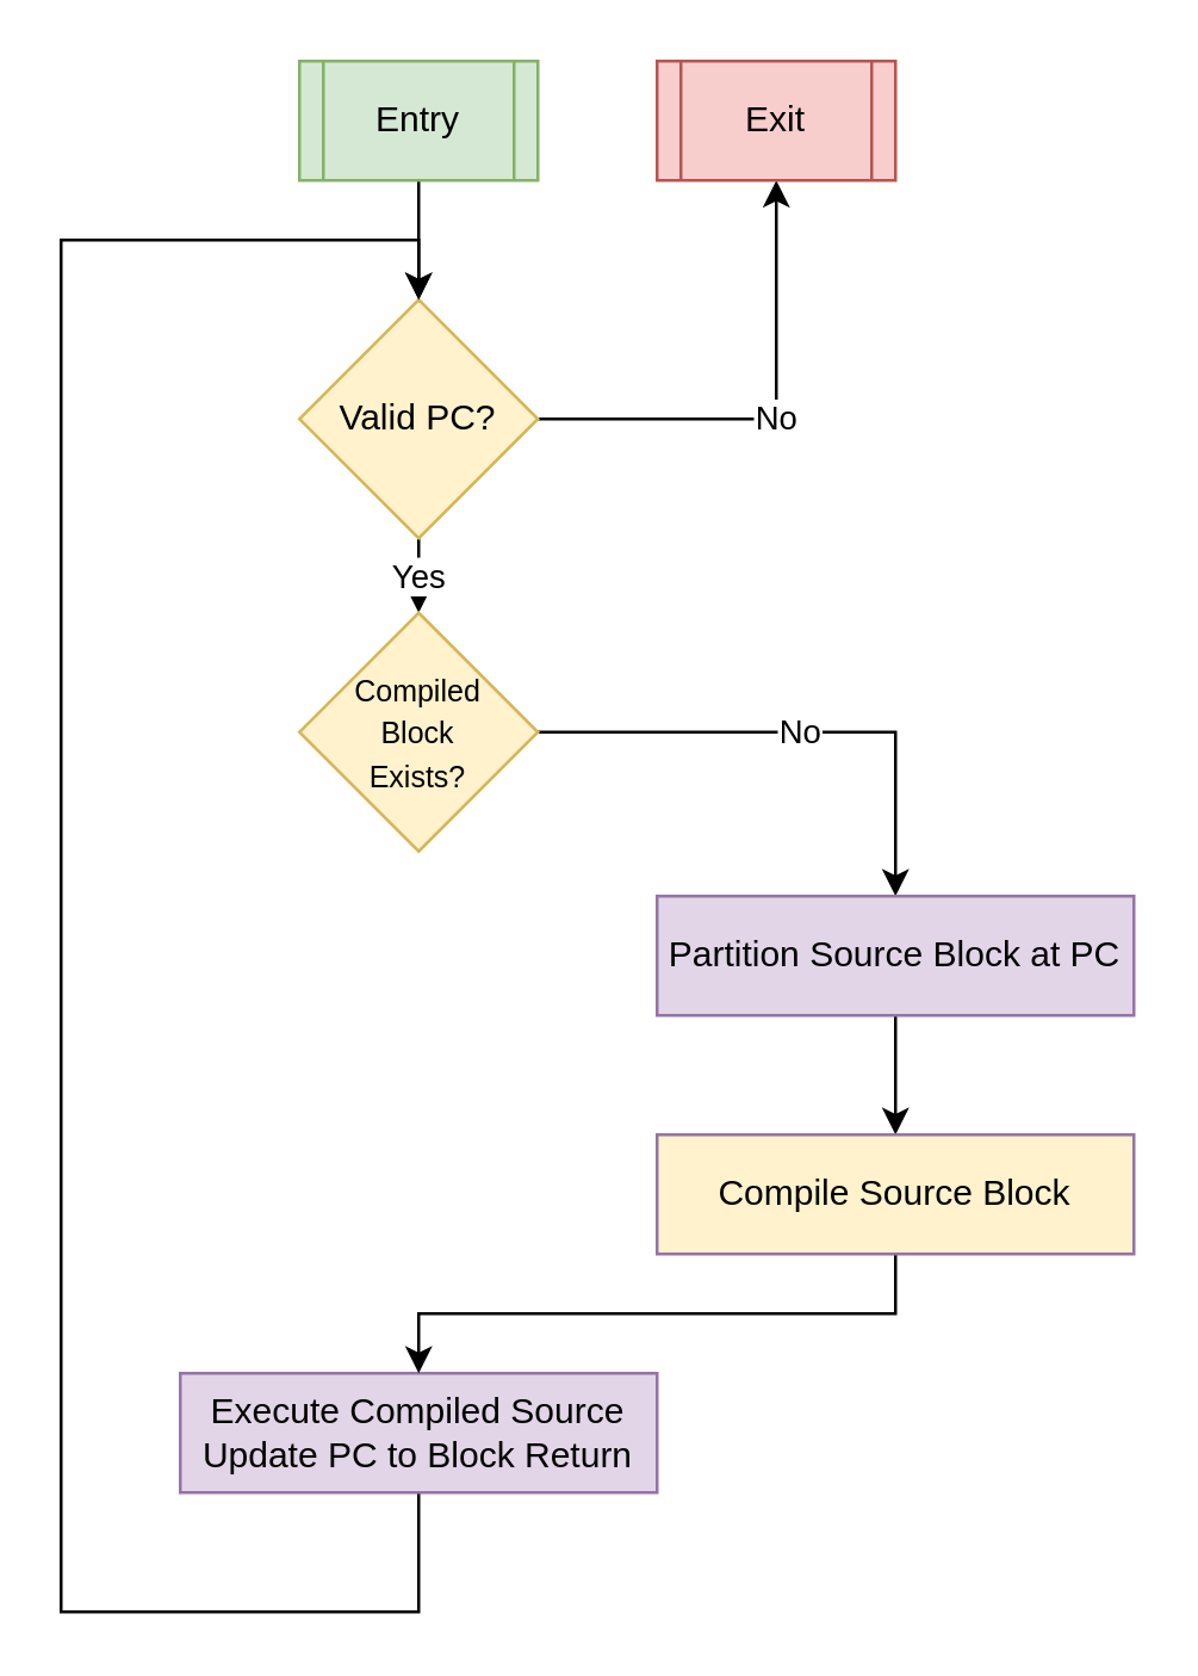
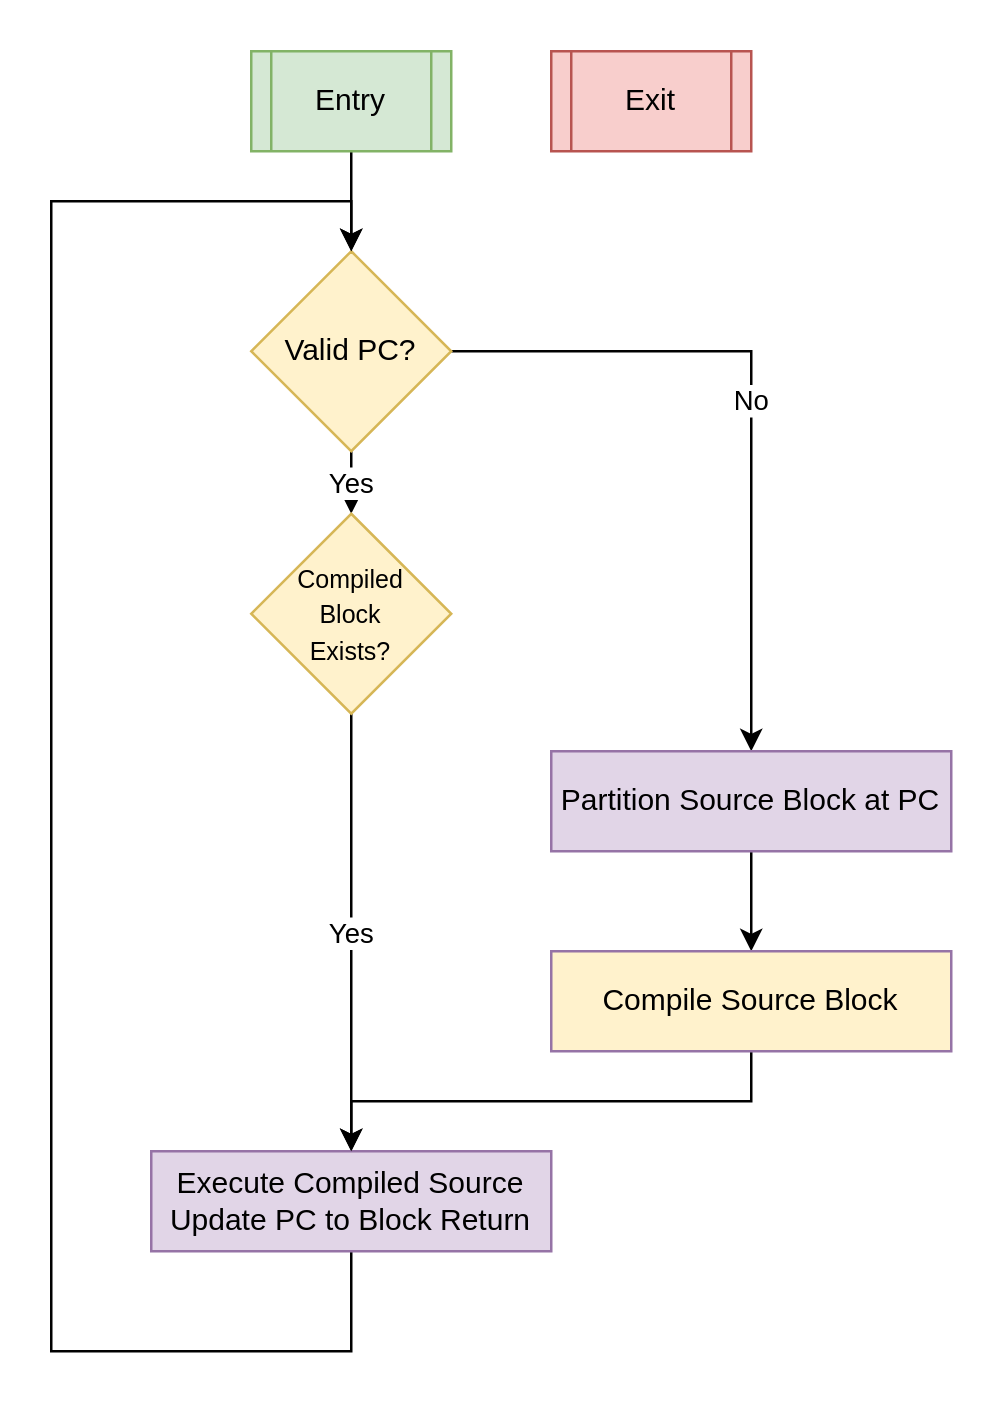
- <mxCell id="2" value="No" style="edgeStyle=orthogonalEdgeStyle;rounded=0;orthogonalLoop=1;jettySize=auto;html=1;exitX=1;exitY=0.5;exitDx=0;exitDy=0;entryX=0.5;entryY=1;entryDx=0;entryDy=0;" edge="1" parent="1" source="4" target="15"><mxGeometry relative="1" as="geometry" /></mxCell>
+ <mxCell id="2" value="No" style="edgeStyle=orthogonalEdgeStyle;rounded=0;orthogonalLoop=1;jettySize=auto;html=1;exitX=1;exitY=0.5;exitDx=0;exitDy=0;" edge="1" parent="1" source="4" target="8"><mxGeometry relative="1" as="geometry" /></mxCell>
- <mxCell id="5" value="No" style="edgeStyle=orthogonalEdgeStyle;rounded=0;orthogonalLoop=1;jettySize=auto;html=1;exitX=1;exitY=0.5;exitDx=0;exitDy=0;entryX=0.5;entryY=0;entryDx=0;entryDy=0;" edge="1" parent="1" source="16" target="8"><mxGeometry relative="1" as="geometry"><mxPoint x="180" y="260" as="sourcePoint" /></mxGeometry></mxCell>
+ <mxCell id="6" value="Yes" style="edgeStyle=orthogonalEdgeStyle;rounded=0;orthogonalLoop=1;jettySize=auto;html=1;exitX=0.5;exitY=1;exitDx=0;exitDy=0;entryX=0.5;entryY=0;entryDx=0;entryDy=0;" edge="1" parent="1" source="16" target="10"><mxGeometry relative="1" as="geometry"><mxPoint x="140" y="300" as="sourcePoint" /></mxGeometry></mxCell>
